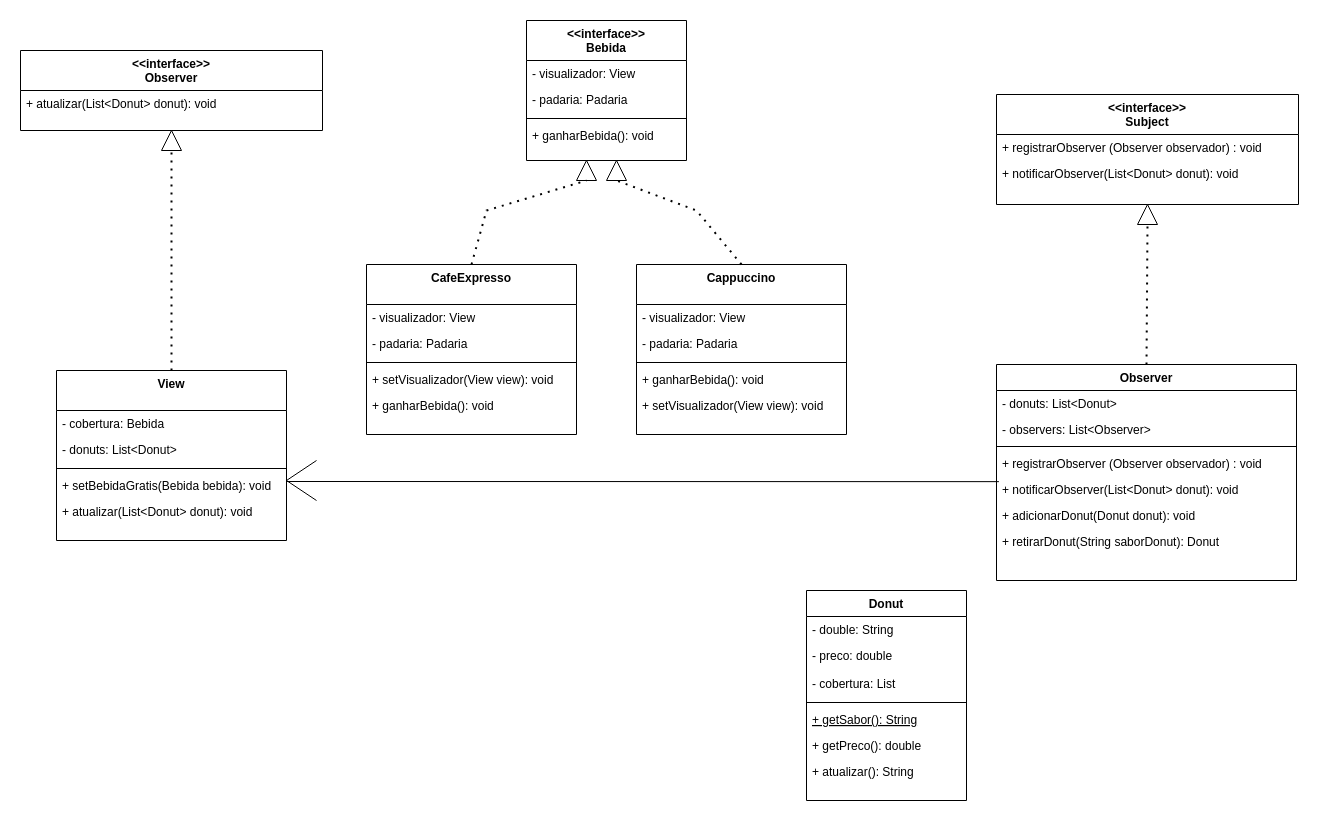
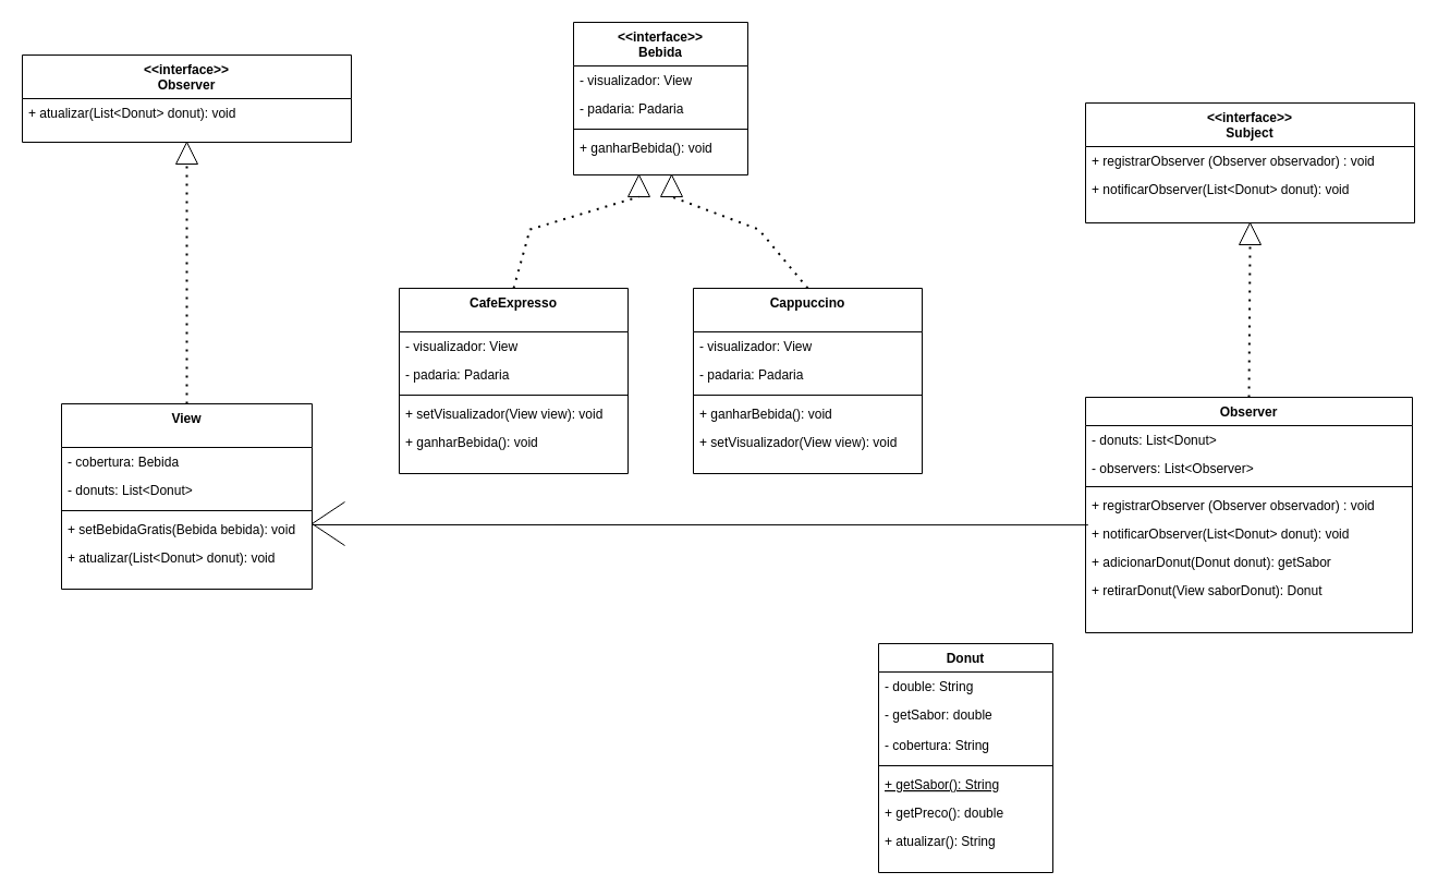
- <mxCell id="13" value="+ adicionarDonut(Donut donut): void" style="text;align=left;verticalAlign=top;spacingLeft=4;spacingRight=4;overflow=hidden;rotatable=0;points=[[0,0.5],[1,0.5]];portConstraint=eastwest;" vertex="1" parent="7"><mxGeometry y="138" width="300" height="26" as="geometry" /></mxCell>
+ <mxCell id="13" value="+ adicionarDonut(Donut donut): getSabor" style="text;align=left;verticalAlign=top;spacingLeft=4;spacingRight=4;overflow=hidden;rotatable=0;points=[[0,0.5],[1,0.5]];portConstraint=eastwest;" vertex="1" parent="7"><mxGeometry y="138" width="300" height="26" as="geometry" /></mxCell>
- <mxCell id="14" value="+ retirarDonut(String saborDonut): Donut" style="text;align=left;verticalAlign=top;spacingLeft=4;spacingRight=4;overflow=hidden;rotatable=0;points=[[0,0.5],[1,0.5]];portConstraint=eastwest;" vertex="1" parent="7"><mxGeometry y="164" width="300" height="26" as="geometry" /></mxCell>
+ <mxCell id="14" value="+ retirarDonut(View saborDonut): Donut" style="text;align=left;verticalAlign=top;spacingLeft=4;spacingRight=4;overflow=hidden;rotatable=0;points=[[0,0.5],[1,0.5]];portConstraint=eastwest;" vertex="1" parent="7"><mxGeometry y="164" width="300" height="26" as="geometry" /></mxCell>
- <mxCell id="17" value="- preco: double" style="text;align=left;verticalAlign=top;spacingLeft=4;spacingRight=4;overflow=hidden;rotatable=0;points=[[0,0.5],[1,0.5]];portConstraint=eastwest;rounded=0;shadow=0;html=0;" vertex="1" parent="15"><mxGeometry y="52" width="160" height="28" as="geometry" /></mxCell>
+ <mxCell id="17" value="- getSabor: double" style="text;align=left;verticalAlign=top;spacingLeft=4;spacingRight=4;overflow=hidden;rotatable=0;points=[[0,0.5],[1,0.5]];portConstraint=eastwest;rounded=0;shadow=0;html=0;" vertex="1" parent="15"><mxGeometry y="52" width="160" height="28" as="geometry" /></mxCell>
- <mxCell id="18" value="- cobertura: List" style="text;align=left;verticalAlign=top;spacingLeft=4;spacingRight=4;overflow=hidden;rotatable=0;points=[[0,0.5],[1,0.5]];portConstraint=eastwest;rounded=0;shadow=0;html=0;" vertex="1" parent="15"><mxGeometry y="80" width="160" height="28" as="geometry" /></mxCell>
+ <mxCell id="18" value="- cobertura: String" style="text;align=left;verticalAlign=top;spacingLeft=4;spacingRight=4;overflow=hidden;rotatable=0;points=[[0,0.5],[1,0.5]];portConstraint=eastwest;rounded=0;shadow=0;html=0;" vertex="1" parent="15"><mxGeometry y="80" width="160" height="28" as="geometry" /></mxCell>
